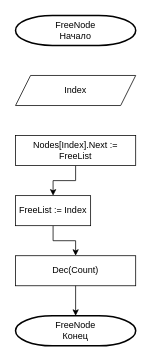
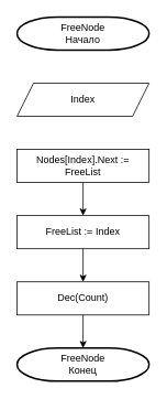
- <mxCell id="7" value="FreeList := Index" style="rounded=0;whiteSpace=wrap;html=1;" vertex="1" parent="1"><mxGeometry x="20" y="260" width="100" height="40" as="geometry" /></mxCell>
+ <mxCell id="7" value="FreeList := Index" style="rounded=0;whiteSpace=wrap;html=1;" vertex="1" parent="1"><mxGeometry x="20" y="260" width="160" height="40" as="geometry" /></mxCell>
